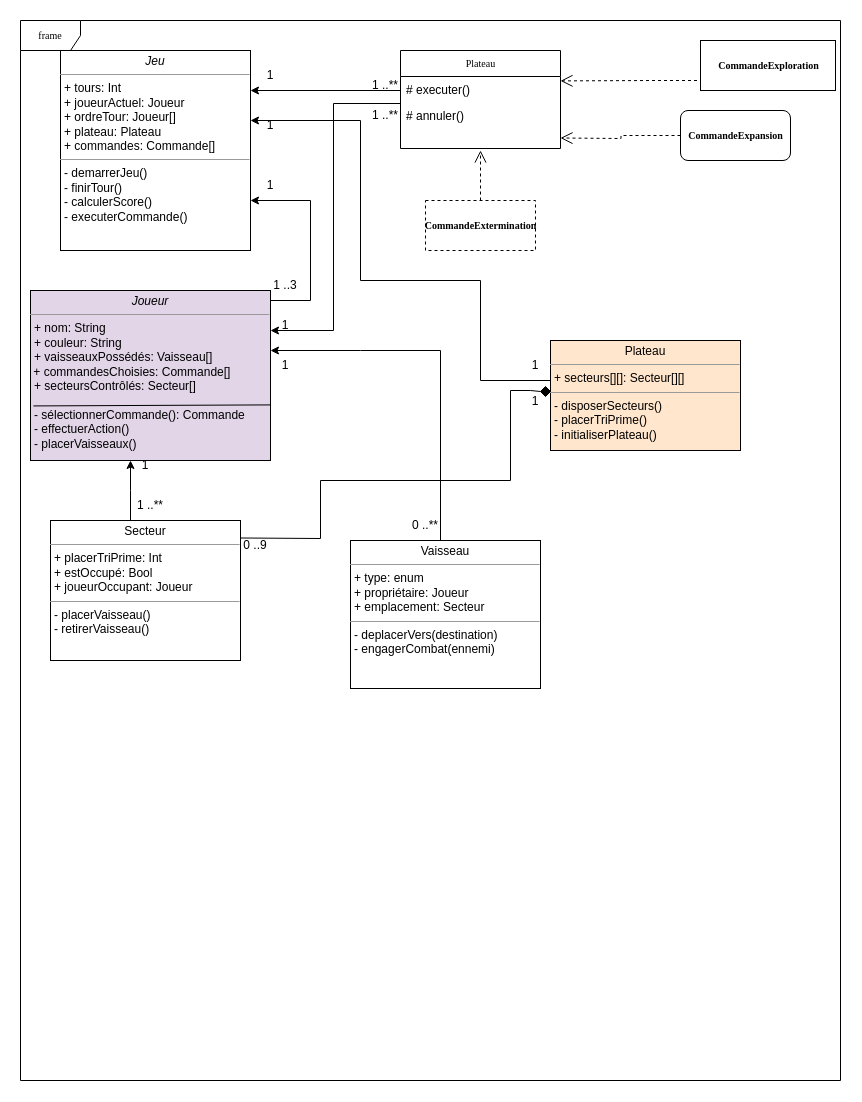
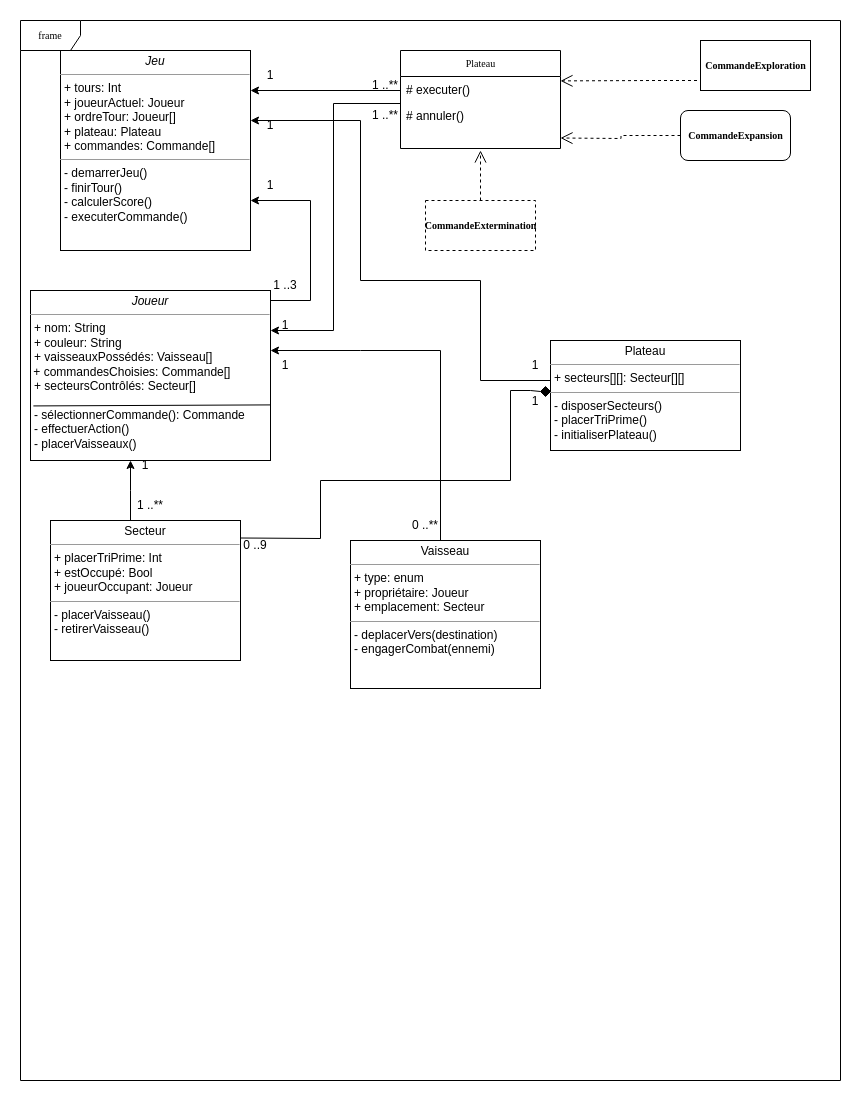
- <mxCell id="11" value="&lt;b&gt;CommandeExploration&lt;/b&gt;" style="html=1;rounded=0;shadow=0;comic=0;labelBackgroundColor=none;strokeWidth=1;fontFamily=Verdana;fontSize=10;align=center;" parent="1" vertex="1"><mxGeometry x="700" y="40" width="135" height="50" as="geometry" /></mxCell>
+ <mxCell id="11" value="&lt;b&gt;CommandeExploration&lt;/b&gt;" style="html=1;rounded=0;shadow=0;comic=0;labelBackgroundColor=none;strokeWidth=1;fontFamily=Verdana;fontSize=10;align=center;" parent="1" vertex="1"><mxGeometry x="700" y="40" width="110" height="50" as="geometry" /></mxCell>
- <mxCell id="13" value="&lt;p style=&quot;margin:0px;margin-top:4px;text-align:center;&quot;&gt;&lt;i&gt;Joueur&lt;/i&gt;&lt;br&gt;&lt;/p&gt;&lt;hr size=&quot;1&quot;&gt;&lt;p style=&quot;margin:0px;margin-left:4px;&quot;&gt;+ nom: String&lt;br&gt;+ couleur: String&lt;/p&gt;&lt;p style=&quot;margin:0px;margin-left:4px;&quot;&gt;+&amp;nbsp;&lt;span style=&quot;caret-color: rgb(0, 0, 0); text-wrap: wrap; text-size-adjust: auto;&quot; id=&quot;docs-internal-guid-6de89723-7fff-ddd4-8437-8b7554050fe8&quot;&gt;&lt;span style=&quot;background-color: transparent; font-variant-east-asian: normal; font-variant-position: normal; vertical-align: baseline; white-space-collapse: preserve;&quot;&gt;&lt;font style=&quot;font-size: 12px;&quot; face=&quot;Helvetica&quot;&gt;vaisseauxPossédés&lt;/font&gt;&lt;/span&gt;&lt;/span&gt;:&amp;nbsp;&lt;span style=&quot;background-color: transparent; font-family: Arial, sans-serif; white-space: pre-wrap; caret-color: rgb(0, 0, 0);&quot;&gt;&lt;font style=&quot;font-size: 12px;&quot;&gt;Vaisseau[]&lt;/font&gt;&lt;/span&gt;&lt;br&gt;&lt;/p&gt;&lt;div&gt;&amp;nbsp;&lt;span style=&quot;background-color: initial;&quot;&gt;+ &lt;font face=&quot;Helvetica&quot;&gt;commandesChoisies&lt;/font&gt;&lt;/span&gt;&lt;span style=&quot;background-color: initial;&quot;&gt;: Commande[]&lt;/span&gt;&lt;/div&gt;&lt;div&gt;&lt;p style=&quot;margin: 0px 0px 0px 4px;&quot;&gt;+&amp;nbsp;&lt;span style=&quot;caret-color: rgb(0, 0, 0); text-wrap: wrap; text-size-adjust: auto;&quot; id=&quot;docs-internal-guid-5e5d3d90-7fff-a844-01cc-83fdc1810987&quot;&gt;&lt;span style=&quot;font-family: Arial, sans-serif; background-color: transparent; font-variant-east-asian: normal; font-variant-position: normal; vertical-align: baseline; white-space-collapse: preserve;&quot;&gt;&lt;font style=&quot;font-size: 12px;&quot;&gt;secteursContrôlés&lt;/font&gt;&lt;/span&gt;&lt;/span&gt;: Secteur[]&lt;br&gt;&lt;/p&gt;&lt;p style=&quot;margin: 0px 0px 0px 4px;&quot;&gt;&lt;br&gt;&lt;/p&gt;&lt;/div&gt;&lt;div&gt;&lt;/div&gt;&lt;p style=&quot;margin:0px;margin-left:4px;&quot;&gt;-&amp;nbsp;&lt;span style=&quot;caret-color: rgb(0, 0, 0); text-wrap: wrap; text-size-adjust: auto;&quot; id=&quot;docs-internal-guid-1cc7331e-7fff-ebf7-1ea9-ec3f53f1e658&quot;&gt;&lt;span style=&quot;font-family: Arial, sans-serif; background-color: transparent; font-variant-east-asian: normal; font-variant-position: normal; vertical-align: baseline; white-space-collapse: preserve;&quot;&gt;&lt;font style=&quot;font-size: 12px;&quot;&gt;sélectionnerCommande&lt;/font&gt;&lt;/span&gt;&lt;/span&gt;(): Commande&lt;br&gt;-&amp;nbsp;&lt;span style=&quot;caret-color: rgb(0, 0, 0); text-wrap: wrap; text-size-adjust: auto;&quot; id=&quot;docs-internal-guid-b605cee1-7fff-6ceb-278c-d278d0f0dbaa&quot;&gt;&lt;span style=&quot;font-family: Arial, sans-serif; background-color: transparent; font-variant-east-asian: normal; font-variant-position: normal; vertical-align: baseline; white-space-collapse: preserve;&quot;&gt;&lt;font style=&quot;font-size: 12px;&quot;&gt;effectuerAction&lt;/font&gt;&lt;/span&gt;&lt;/span&gt;()&lt;/p&gt;&lt;p style=&quot;margin:0px;margin-left:4px;&quot;&gt;-&amp;nbsp;&lt;span style=&quot;caret-color: rgb(0, 0, 0); text-wrap: wrap; text-size-adjust: auto;&quot; id=&quot;docs-internal-guid-a8f24988-7fff-b718-d9a4-53bfb2a87d07&quot;&gt;&lt;span style=&quot;background-color: transparent; font-variant-east-asian: normal; font-variant-position: normal; vertical-align: baseline; white-space-collapse: preserve;&quot;&gt;&lt;font face=&quot;Helvetica&quot; style=&quot;font-size: 12px;&quot;&gt;placerVaisseaux&lt;/font&gt;&lt;/span&gt;&lt;/span&gt;()&lt;br&gt;&lt;/p&gt;" style="verticalAlign=top;align=left;overflow=fill;fontSize=12;fontFamily=Helvetica;html=1;rounded=0;shadow=0;comic=0;labelBackgroundColor=none;strokeWidth=1;fillColor=#e1d5e7;" parent="1" vertex="1"><mxGeometry x="30" y="290" width="240" height="170" as="geometry" /></mxCell>
+ <mxCell id="13" value="&lt;p style=&quot;margin:0px;margin-top:4px;text-align:center;&quot;&gt;&lt;i&gt;Joueur&lt;/i&gt;&lt;br&gt;&lt;/p&gt;&lt;hr size=&quot;1&quot;&gt;&lt;p style=&quot;margin:0px;margin-left:4px;&quot;&gt;+ nom: String&lt;br&gt;+ couleur: String&lt;/p&gt;&lt;p style=&quot;margin:0px;margin-left:4px;&quot;&gt;+&amp;nbsp;&lt;span style=&quot;caret-color: rgb(0, 0, 0); text-wrap: wrap; text-size-adjust: auto;&quot; id=&quot;docs-internal-guid-6de89723-7fff-ddd4-8437-8b7554050fe8&quot;&gt;&lt;span style=&quot;background-color: transparent; font-variant-east-asian: normal; font-variant-position: normal; vertical-align: baseline; white-space-collapse: preserve;&quot;&gt;&lt;font style=&quot;font-size: 12px;&quot; face=&quot;Helvetica&quot;&gt;vaisseauxPossédés&lt;/font&gt;&lt;/span&gt;&lt;/span&gt;:&amp;nbsp;&lt;span style=&quot;background-color: transparent; font-family: Arial, sans-serif; white-space: pre-wrap; caret-color: rgb(0, 0, 0);&quot;&gt;&lt;font style=&quot;font-size: 12px;&quot;&gt;Vaisseau[]&lt;/font&gt;&lt;/span&gt;&lt;br&gt;&lt;/p&gt;&lt;div&gt;&amp;nbsp;&lt;span style=&quot;background-color: initial;&quot;&gt;+ &lt;font face=&quot;Helvetica&quot;&gt;commandesChoisies&lt;/font&gt;&lt;/span&gt;&lt;span style=&quot;background-color: initial;&quot;&gt;: Commande[]&lt;/span&gt;&lt;/div&gt;&lt;div&gt;&lt;p style=&quot;margin: 0px 0px 0px 4px;&quot;&gt;+&amp;nbsp;&lt;span style=&quot;caret-color: rgb(0, 0, 0); text-wrap: wrap; text-size-adjust: auto;&quot; id=&quot;docs-internal-guid-5e5d3d90-7fff-a844-01cc-83fdc1810987&quot;&gt;&lt;span style=&quot;font-family: Arial, sans-serif; background-color: transparent; font-variant-east-asian: normal; font-variant-position: normal; vertical-align: baseline; white-space-collapse: preserve;&quot;&gt;&lt;font style=&quot;font-size: 12px;&quot;&gt;secteursContrôlés&lt;/font&gt;&lt;/span&gt;&lt;/span&gt;: Secteur[]&lt;br&gt;&lt;/p&gt;&lt;p style=&quot;margin: 0px 0px 0px 4px;&quot;&gt;&lt;br&gt;&lt;/p&gt;&lt;/div&gt;&lt;div&gt;&lt;/div&gt;&lt;p style=&quot;margin:0px;margin-left:4px;&quot;&gt;-&amp;nbsp;&lt;span style=&quot;caret-color: rgb(0, 0, 0); text-wrap: wrap; text-size-adjust: auto;&quot; id=&quot;docs-internal-guid-1cc7331e-7fff-ebf7-1ea9-ec3f53f1e658&quot;&gt;&lt;span style=&quot;font-family: Arial, sans-serif; background-color: transparent; font-variant-east-asian: normal; font-variant-position: normal; vertical-align: baseline; white-space-collapse: preserve;&quot;&gt;&lt;font style=&quot;font-size: 12px;&quot;&gt;sélectionnerCommande&lt;/font&gt;&lt;/span&gt;&lt;/span&gt;(): Commande&lt;br&gt;-&amp;nbsp;&lt;span style=&quot;caret-color: rgb(0, 0, 0); text-wrap: wrap; text-size-adjust: auto;&quot; id=&quot;docs-internal-guid-b605cee1-7fff-6ceb-278c-d278d0f0dbaa&quot;&gt;&lt;span style=&quot;font-family: Arial, sans-serif; background-color: transparent; font-variant-east-asian: normal; font-variant-position: normal; vertical-align: baseline; white-space-collapse: preserve;&quot;&gt;&lt;font style=&quot;font-size: 12px;&quot;&gt;effectuerAction&lt;/font&gt;&lt;/span&gt;&lt;/span&gt;()&lt;/p&gt;&lt;p style=&quot;margin:0px;margin-left:4px;&quot;&gt;-&amp;nbsp;&lt;span style=&quot;caret-color: rgb(0, 0, 0); text-wrap: wrap; text-size-adjust: auto;&quot; id=&quot;docs-internal-guid-a8f24988-7fff-b718-d9a4-53bfb2a87d07&quot;&gt;&lt;span style=&quot;background-color: transparent; font-variant-east-asian: normal; font-variant-position: normal; vertical-align: baseline; white-space-collapse: preserve;&quot;&gt;&lt;font face=&quot;Helvetica&quot; style=&quot;font-size: 12px;&quot;&gt;placerVaisseaux&lt;/font&gt;&lt;/span&gt;&lt;/span&gt;()&lt;br&gt;&lt;/p&gt;" style="verticalAlign=top;align=left;overflow=fill;fontSize=12;fontFamily=Helvetica;html=1;rounded=0;shadow=0;comic=0;labelBackgroundColor=none;strokeWidth=1" parent="1" vertex="1"><mxGeometry x="30" y="290" width="240" height="170" as="geometry" /></mxCell>
- <mxCell id="10" value="&lt;p style=&quot;margin:0px;margin-top:4px;text-align:center;&quot;&gt;&lt;span style=&quot;caret-color: rgb(0, 0, 0); text-align: start; text-wrap: wrap; text-size-adjust: auto;&quot; id=&quot;docs-internal-guid-b3213f9f-7fff-8f5c-c253-338bc10951cc&quot;&gt;&lt;span style=&quot;font-family: Arial, sans-serif; background-color: transparent; font-variant-east-asian: normal; font-variant-position: normal; vertical-align: baseline; white-space-collapse: preserve;&quot;&gt;Plateau&lt;/span&gt;&lt;/span&gt;&lt;br&gt;&lt;/p&gt;&lt;hr size=&quot;1&quot;&gt;&lt;p style=&quot;margin:0px;margin-left:4px;&quot;&gt;+&amp;nbsp;&lt;span style=&quot;caret-color: rgb(0, 0, 0); text-wrap: wrap; text-size-adjust: auto;&quot; id=&quot;docs-internal-guid-b2e2c27a-7fff-f34c-b8bb-4817a529b96e&quot;&gt;&lt;span style=&quot;font-family: Arial, sans-serif; background-color: transparent; font-variant-east-asian: normal; font-variant-position: normal; vertical-align: baseline; white-space-collapse: preserve;&quot;&gt;&lt;font style=&quot;font-size: 12px;&quot;&gt;secteurs[][]&lt;/font&gt;&lt;/span&gt;&lt;/span&gt;: Secteur[][]&lt;br&gt;&lt;/p&gt;&lt;hr size=&quot;1&quot;&gt;&lt;p style=&quot;margin:0px;margin-left:4px;&quot;&gt;-&amp;nbsp;&lt;span style=&quot;caret-color: rgb(0, 0, 0); text-wrap: wrap; text-size-adjust: auto;&quot; id=&quot;docs-internal-guid-2244ef7e-7fff-301d-b6cc-7731503437bb&quot;&gt;&lt;span style=&quot;font-family: Arial, sans-serif; background-color: transparent; font-variant-east-asian: normal; font-variant-position: normal; vertical-align: baseline; white-space-collapse: preserve;&quot;&gt;&lt;font style=&quot;font-size: 12px;&quot;&gt;disposerSecteurs&lt;/font&gt;&lt;/span&gt;&lt;/span&gt;()&lt;/p&gt;&lt;p style=&quot;margin:0px;margin-left:4px;&quot;&gt;-&amp;nbsp;&lt;span style=&quot;caret-color: rgb(0, 0, 0); text-wrap: wrap; text-size-adjust: auto;&quot; id=&quot;docs-internal-guid-e2a53ce2-7fff-88a2-711e-00a28b6adaa2&quot;&gt;&lt;span style=&quot;font-family: Arial, sans-serif; background-color: transparent; font-variant-east-asian: normal; font-variant-position: normal; vertical-align: baseline; white-space-collapse: preserve;&quot;&gt;&lt;font style=&quot;font-size: 12px;&quot;&gt;placerTriPrime&lt;/font&gt;&lt;/span&gt;&lt;/span&gt;()&lt;/p&gt;&lt;p style=&quot;margin:0px;margin-left:4px;&quot;&gt;- initialiserPlateau()&lt;br&gt;&lt;/p&gt;" style="verticalAlign=top;align=left;overflow=fill;fontSize=12;fontFamily=Helvetica;html=1;rounded=0;shadow=0;comic=0;labelBackgroundColor=none;strokeWidth=1;fillColor=#ffe6cc;" parent="1" vertex="1"><mxGeometry x="550" y="340" width="190" height="110" as="geometry" /></mxCell>
+ <mxCell id="10" value="&lt;p style=&quot;margin:0px;margin-top:4px;text-align:center;&quot;&gt;&lt;span style=&quot;caret-color: rgb(0, 0, 0); text-align: start; text-wrap: wrap; text-size-adjust: auto;&quot; id=&quot;docs-internal-guid-b3213f9f-7fff-8f5c-c253-338bc10951cc&quot;&gt;&lt;span style=&quot;font-family: Arial, sans-serif; background-color: transparent; font-variant-east-asian: normal; font-variant-position: normal; vertical-align: baseline; white-space-collapse: preserve;&quot;&gt;Plateau&lt;/span&gt;&lt;/span&gt;&lt;br&gt;&lt;/p&gt;&lt;hr size=&quot;1&quot;&gt;&lt;p style=&quot;margin:0px;margin-left:4px;&quot;&gt;+&amp;nbsp;&lt;span style=&quot;caret-color: rgb(0, 0, 0); text-wrap: wrap; text-size-adjust: auto;&quot; id=&quot;docs-internal-guid-b2e2c27a-7fff-f34c-b8bb-4817a529b96e&quot;&gt;&lt;span style=&quot;font-family: Arial, sans-serif; background-color: transparent; font-variant-east-asian: normal; font-variant-position: normal; vertical-align: baseline; white-space-collapse: preserve;&quot;&gt;&lt;font style=&quot;font-size: 12px;&quot;&gt;secteurs[][]&lt;/font&gt;&lt;/span&gt;&lt;/span&gt;: Secteur[][]&lt;br&gt;&lt;/p&gt;&lt;hr size=&quot;1&quot;&gt;&lt;p style=&quot;margin:0px;margin-left:4px;&quot;&gt;-&amp;nbsp;&lt;span style=&quot;caret-color: rgb(0, 0, 0); text-wrap: wrap; text-size-adjust: auto;&quot; id=&quot;docs-internal-guid-2244ef7e-7fff-301d-b6cc-7731503437bb&quot;&gt;&lt;span style=&quot;font-family: Arial, sans-serif; background-color: transparent; font-variant-east-asian: normal; font-variant-position: normal; vertical-align: baseline; white-space-collapse: preserve;&quot;&gt;&lt;font style=&quot;font-size: 12px;&quot;&gt;disposerSecteurs&lt;/font&gt;&lt;/span&gt;&lt;/span&gt;()&lt;/p&gt;&lt;p style=&quot;margin:0px;margin-left:4px;&quot;&gt;-&amp;nbsp;&lt;span style=&quot;caret-color: rgb(0, 0, 0); text-wrap: wrap; text-size-adjust: auto;&quot; id=&quot;docs-internal-guid-e2a53ce2-7fff-88a2-711e-00a28b6adaa2&quot;&gt;&lt;span style=&quot;font-family: Arial, sans-serif; background-color: transparent; font-variant-east-asian: normal; font-variant-position: normal; vertical-align: baseline; white-space-collapse: preserve;&quot;&gt;&lt;font style=&quot;font-size: 12px;&quot;&gt;placerTriPrime&lt;/font&gt;&lt;/span&gt;&lt;/span&gt;()&lt;/p&gt;&lt;p style=&quot;margin:0px;margin-left:4px;&quot;&gt;- initialiserPlateau()&lt;br&gt;&lt;/p&gt;" style="verticalAlign=top;align=left;overflow=fill;fontSize=12;fontFamily=Helvetica;html=1;rounded=0;shadow=0;comic=0;labelBackgroundColor=none;strokeWidth=1" parent="1" vertex="1"><mxGeometry x="550" y="340" width="190" height="110" as="geometry" /></mxCell>
